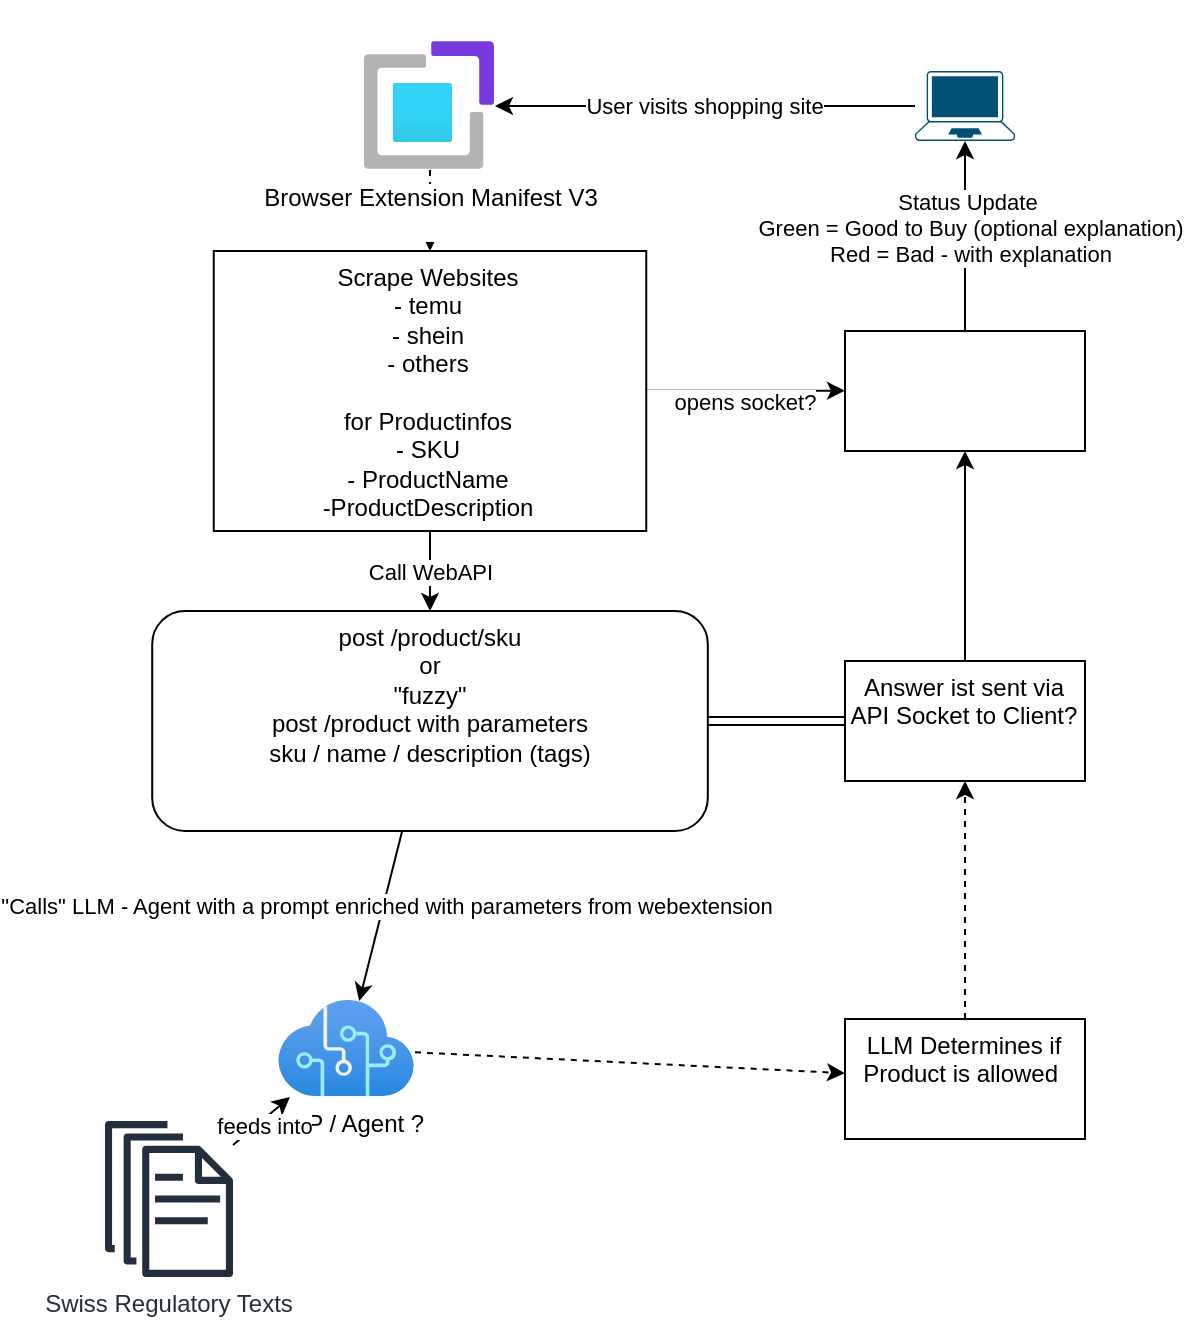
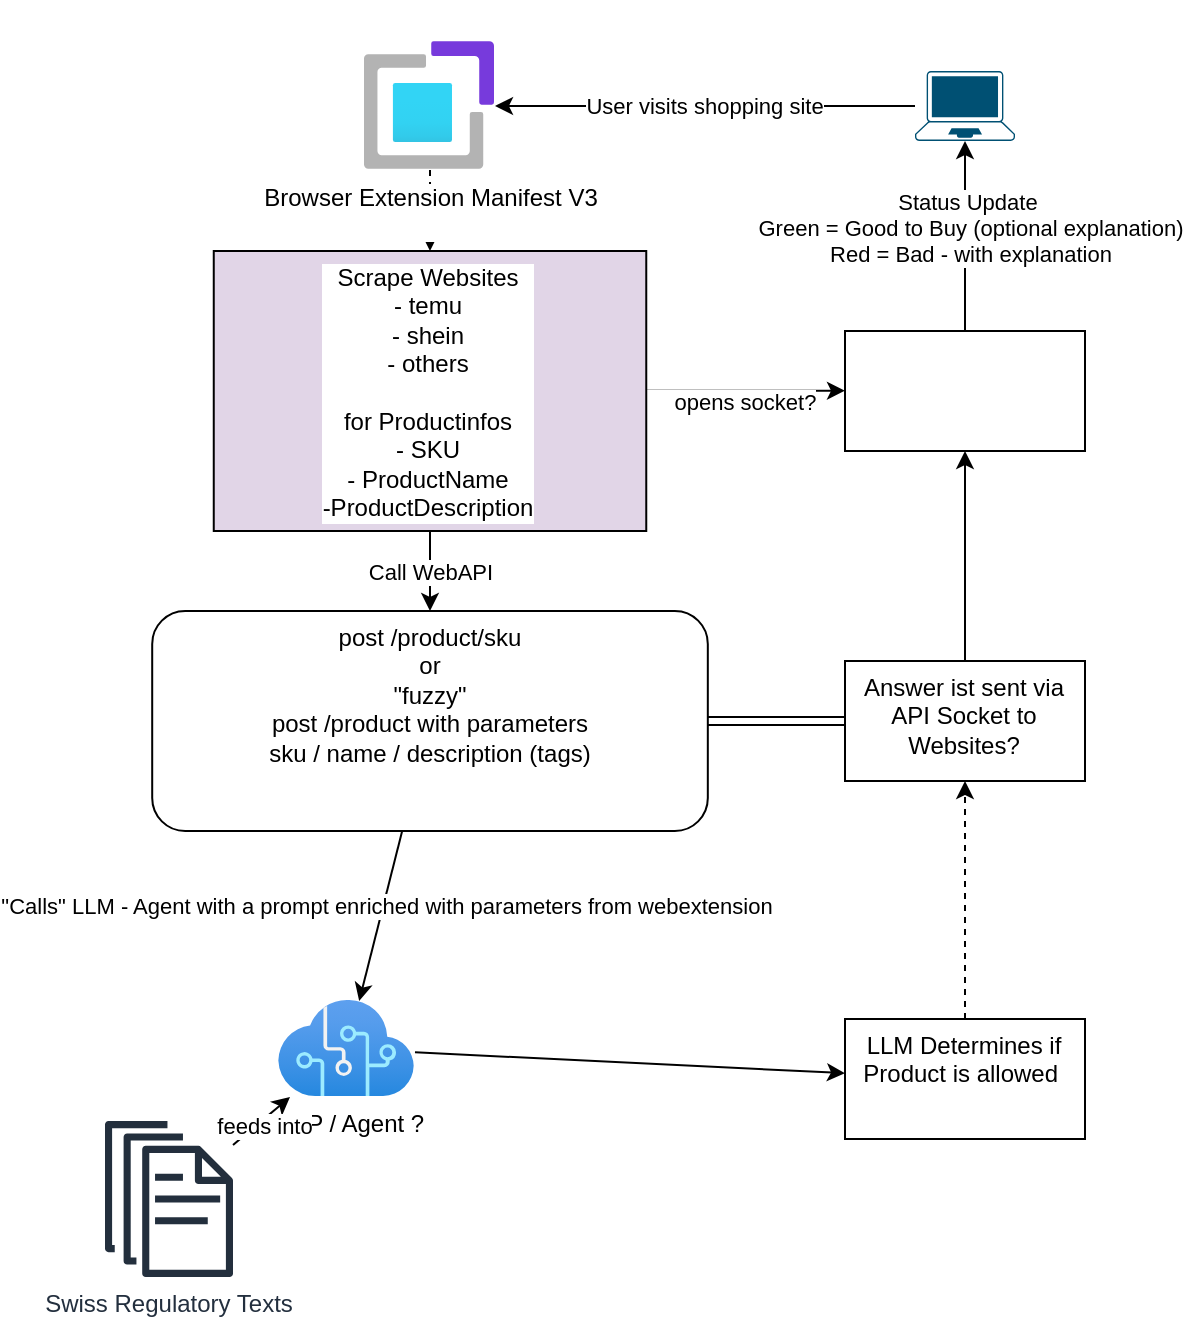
- <mxCell id="11" value="Scrape Websites&lt;br&gt;- temu&lt;br&gt;- shein&lt;br&gt;- others&lt;br&gt;&lt;br&gt;for Productinfos&lt;br&gt;- SKU&lt;div&gt;- ProductName&lt;br&gt;-ProductDescription&lt;/div&gt;" style="whiteSpace=wrap;html=1;verticalAlign=top;labelBackgroundColor=default;" vertex="1" parent="1"><mxGeometry x="74.38" y="125" width="216.25" height="140" as="geometry" /></mxCell>
+ <mxCell id="11" value="Scrape Websites&lt;br&gt;- temu&lt;br&gt;- shein&lt;br&gt;- others&lt;br&gt;&lt;br&gt;for Productinfos&lt;br&gt;- SKU&lt;div&gt;- ProductName&lt;br&gt;-ProductDescription&lt;/div&gt;" style="whiteSpace=wrap;html=1;verticalAlign=top;labelBackgroundColor=default;fillColor=#e1d5e7;" vertex="1" parent="1"><mxGeometry x="74.38" y="125" width="216.25" height="140" as="geometry" /></mxCell>
- <mxCell id="27" value="Answer ist sent via API Socket to Client?" style="whiteSpace=wrap;html=1;verticalAlign=top;labelBackgroundColor=default;" vertex="1" parent="1"><mxGeometry x="390" y="330" width="120" height="60" as="geometry" /></mxCell>
+ <mxCell id="27" value="Answer ist sent via API Socket to Websites?" style="whiteSpace=wrap;html=1;verticalAlign=top;labelBackgroundColor=default;" vertex="1" parent="1"><mxGeometry x="390" y="330" width="120" height="60" as="geometry" /></mxCell>
- <mxCell id="15" value="" style="edgeStyle=none;html=1;dashed=1;" edge="1" parent="1" source="16" target="21"><mxGeometry relative="1" as="geometry" /></mxCell>
+ <mxCell id="15" value="" style="edgeStyle=none;html=1;" edge="1" parent="1" source="16" target="21"><mxGeometry relative="1" as="geometry" /></mxCell>
